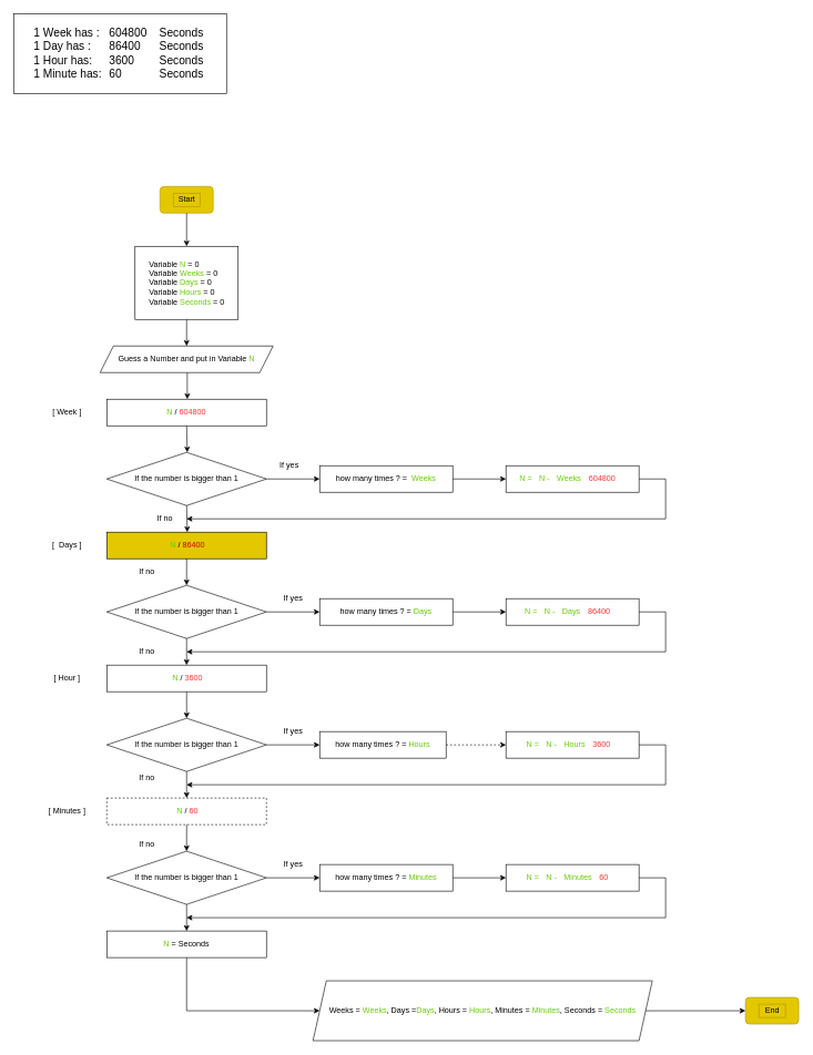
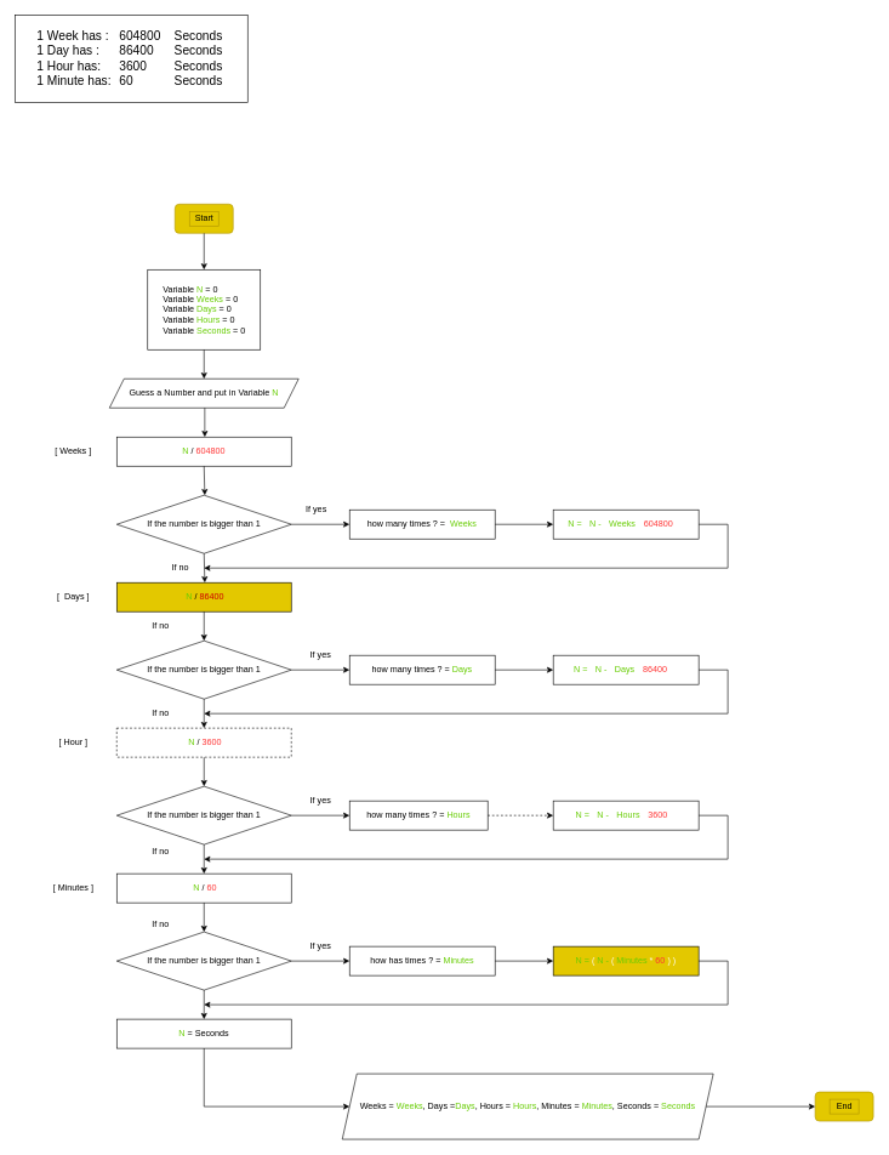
- <mxCell id="36" value="[ Week ]" style="text;html=1;align=center;verticalAlign=middle;resizable=0;points=[];autosize=1;strokeColor=none;" parent="1" vertex="1"><mxGeometry x="65" y="610" width="70" height="20" as="geometry" /></mxCell>
+ <mxCell id="36" value="[ Weeks ]" style="text;html=1;align=center;verticalAlign=middle;resizable=0;points=[];autosize=1;strokeColor=none;" parent="1" vertex="1"><mxGeometry x="65" y="610" width="70" height="20" as="geometry" /></mxCell>
- <mxCell id="21" value="&amp;nbsp;&lt;font color=&quot;#66cc00&quot;&gt;N &lt;/font&gt;/&amp;nbsp;&lt;font color=&quot;#ff3333&quot;&gt;3600&lt;/font&gt;" style="rounded=0;whiteSpace=wrap;html=1;" parent="1" vertex="1"><mxGeometry x="160" y="1000" width="240" height="40" as="geometry" /></mxCell>
+ <mxCell id="21" value="&amp;nbsp;&lt;font color=&quot;#66cc00&quot;&gt;N &lt;/font&gt;/&amp;nbsp;&lt;font color=&quot;#ff3333&quot;&gt;3600&lt;/font&gt;" style="rounded=0;whiteSpace=wrap;html=1;dashed=1;" parent="1" vertex="1"><mxGeometry x="160" y="1000" width="240" height="40" as="geometry" /></mxCell>
- <mxCell id="28" value="&amp;nbsp;&lt;font color=&quot;#66cc00&quot;&gt;N&lt;/font&gt; /&amp;nbsp;&lt;font color=&quot;#ff3333&quot;&gt;60&lt;/font&gt;" style="rounded=0;whiteSpace=wrap;html=1;dashed=1;" parent="1" vertex="1"><mxGeometry x="160" y="1200" width="240" height="40" as="geometry" /></mxCell>
+ <mxCell id="28" value="&amp;nbsp;&lt;font color=&quot;#66cc00&quot;&gt;N&lt;/font&gt; /&amp;nbsp;&lt;font color=&quot;#ff3333&quot;&gt;60&lt;/font&gt;" style="rounded=0;whiteSpace=wrap;html=1;" parent="1" vertex="1"><mxGeometry x="160" y="1200" width="240" height="40" as="geometry" /></mxCell>
- <mxCell id="40" value="how many times ? = &lt;font color=&quot;#66cc00&quot;&gt;Minutes&lt;/font&gt;" style="rounded=0;whiteSpace=wrap;html=1;" parent="1" vertex="1"><mxGeometry x="480" y="1300" width="200" height="40" as="geometry" /></mxCell>
+ <mxCell id="40" value="how has times ? = &lt;font color=&quot;#66cc00&quot;&gt;Minutes&lt;/font&gt;" style="rounded=0;whiteSpace=wrap;html=1;" parent="1" vertex="1"><mxGeometry x="480" y="1300" width="200" height="40" as="geometry" /></mxCell>
- <mxCell id="49" value="&lt;span style=&quot;color: rgb(102 , 204 , 0)&quot;&gt;&lt;br&gt;N = &lt;/span&gt;&lt;font color=&quot;#ffffff&quot;&gt;(&lt;/font&gt;&lt;span style=&quot;color: rgb(102 , 204 , 0)&quot;&gt; N - &lt;/span&gt;&lt;font color=&quot;#ffffff&quot;&gt;( &lt;/font&gt;&lt;span style=&quot;color: rgb(102 , 204 , 0)&quot;&gt;Minutes&amp;nbsp;&lt;/span&gt;&lt;font color=&quot;#ffffff&quot;&gt;*&lt;/font&gt;&lt;span style=&quot;color: rgb(102 , 204 , 0)&quot;&gt;&amp;nbsp;&lt;/span&gt;&lt;span style=&quot;color: rgb(255 , 51 , 51)&quot;&gt;60&amp;nbsp;&lt;/span&gt;&lt;font color=&quot;#ffffff&quot;&gt;) )&lt;/font&gt;&lt;span style=&quot;color: rgb(102 , 204 , 0)&quot;&gt;&lt;br&gt;&amp;nbsp;&lt;/span&gt;" style="rounded=0;whiteSpace=wrap;html=1;" parent="1" vertex="1"><mxGeometry x="760" y="1300" width="200" height="40" as="geometry" /></mxCell>
+ <mxCell id="49" value="&lt;span style=&quot;color: rgb(102 , 204 , 0)&quot;&gt;&lt;br&gt;N = &lt;/span&gt;&lt;font color=&quot;#ffffff&quot;&gt;(&lt;/font&gt;&lt;span style=&quot;color: rgb(102 , 204 , 0)&quot;&gt; N - &lt;/span&gt;&lt;font color=&quot;#ffffff&quot;&gt;( &lt;/font&gt;&lt;span style=&quot;color: rgb(102 , 204 , 0)&quot;&gt;Minutes&amp;nbsp;&lt;/span&gt;&lt;font color=&quot;#ffffff&quot;&gt;*&lt;/font&gt;&lt;span style=&quot;color: rgb(102 , 204 , 0)&quot;&gt;&amp;nbsp;&lt;/span&gt;&lt;span style=&quot;color: rgb(255 , 51 , 51)&quot;&gt;60&amp;nbsp;&lt;/span&gt;&lt;font color=&quot;#ffffff&quot;&gt;) )&lt;/font&gt;&lt;span style=&quot;color: rgb(102 , 204 , 0)&quot;&gt;&lt;br&gt;&amp;nbsp;&lt;/span&gt;" style="rounded=0;whiteSpace=wrap;html=1;fillColor=#e3c800;" parent="1" vertex="1"><mxGeometry x="760" y="1300" width="200" height="40" as="geometry" /></mxCell>
